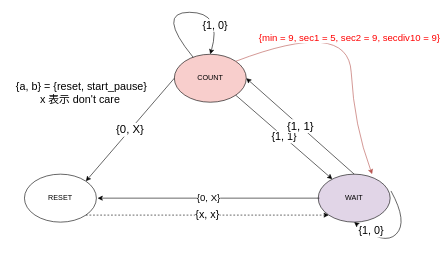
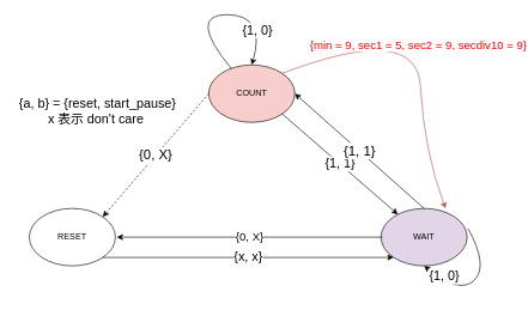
- <mxCell id="9" value="&lt;font style=&quot;font-size: 19px&quot;&gt;{0, X}&lt;/font&gt;" style="endArrow=classic;html=1;exitX=0;exitY=0.5;exitDx=0;exitDy=0;entryX=1;entryY=0;entryDx=0;entryDy=0;" edge="1" parent="1" source="2" target="3"><mxGeometry width="50" height="50" relative="1" as="geometry"><mxPoint x="540" y="340" as="sourcePoint" /><mxPoint x="170" y="340" as="targetPoint" /></mxGeometry></mxCell>
+ <mxCell id="9" value="&lt;font style=&quot;font-size: 19px&quot;&gt;{0, X}&lt;/font&gt;" style="endArrow=classic;html=1;exitX=0;exitY=0.5;exitDx=0;exitDy=0;entryX=1;entryY=0;entryDx=0;entryDy=0;dashed=1;" edge="1" parent="1" source="2" target="3"><mxGeometry width="50" height="50" relative="1" as="geometry"><mxPoint x="540" y="340" as="sourcePoint" /><mxPoint x="170" y="340" as="targetPoint" /></mxGeometry></mxCell>
- <mxCell id="10" value="&lt;font style=&quot;font-size: 18px&quot;&gt;{x, x}&lt;/font&gt;" style="endArrow=classic;html=1;exitX=1;exitY=1;exitDx=0;exitDy=0;entryX=0;entryY=1;entryDx=0;entryDy=0;dashed=1;" edge="1" parent="1" source="3" target="4"><mxGeometry width="50" height="50" relative="1" as="geometry"><mxPoint x="330" y="220" as="sourcePoint" /><mxPoint x="380" y="170" as="targetPoint" /></mxGeometry></mxCell>
+ <mxCell id="10" value="&lt;font style=&quot;font-size: 18px&quot;&gt;{x, x}&lt;/font&gt;" style="endArrow=classic;html=1;exitX=1;exitY=1;exitDx=0;exitDy=0;entryX=0;entryY=1;entryDx=0;entryDy=0;" edge="1" parent="1" source="3" target="4"><mxGeometry width="50" height="50" relative="1" as="geometry"><mxPoint x="330" y="220" as="sourcePoint" /><mxPoint x="380" y="170" as="targetPoint" /></mxGeometry></mxCell>
